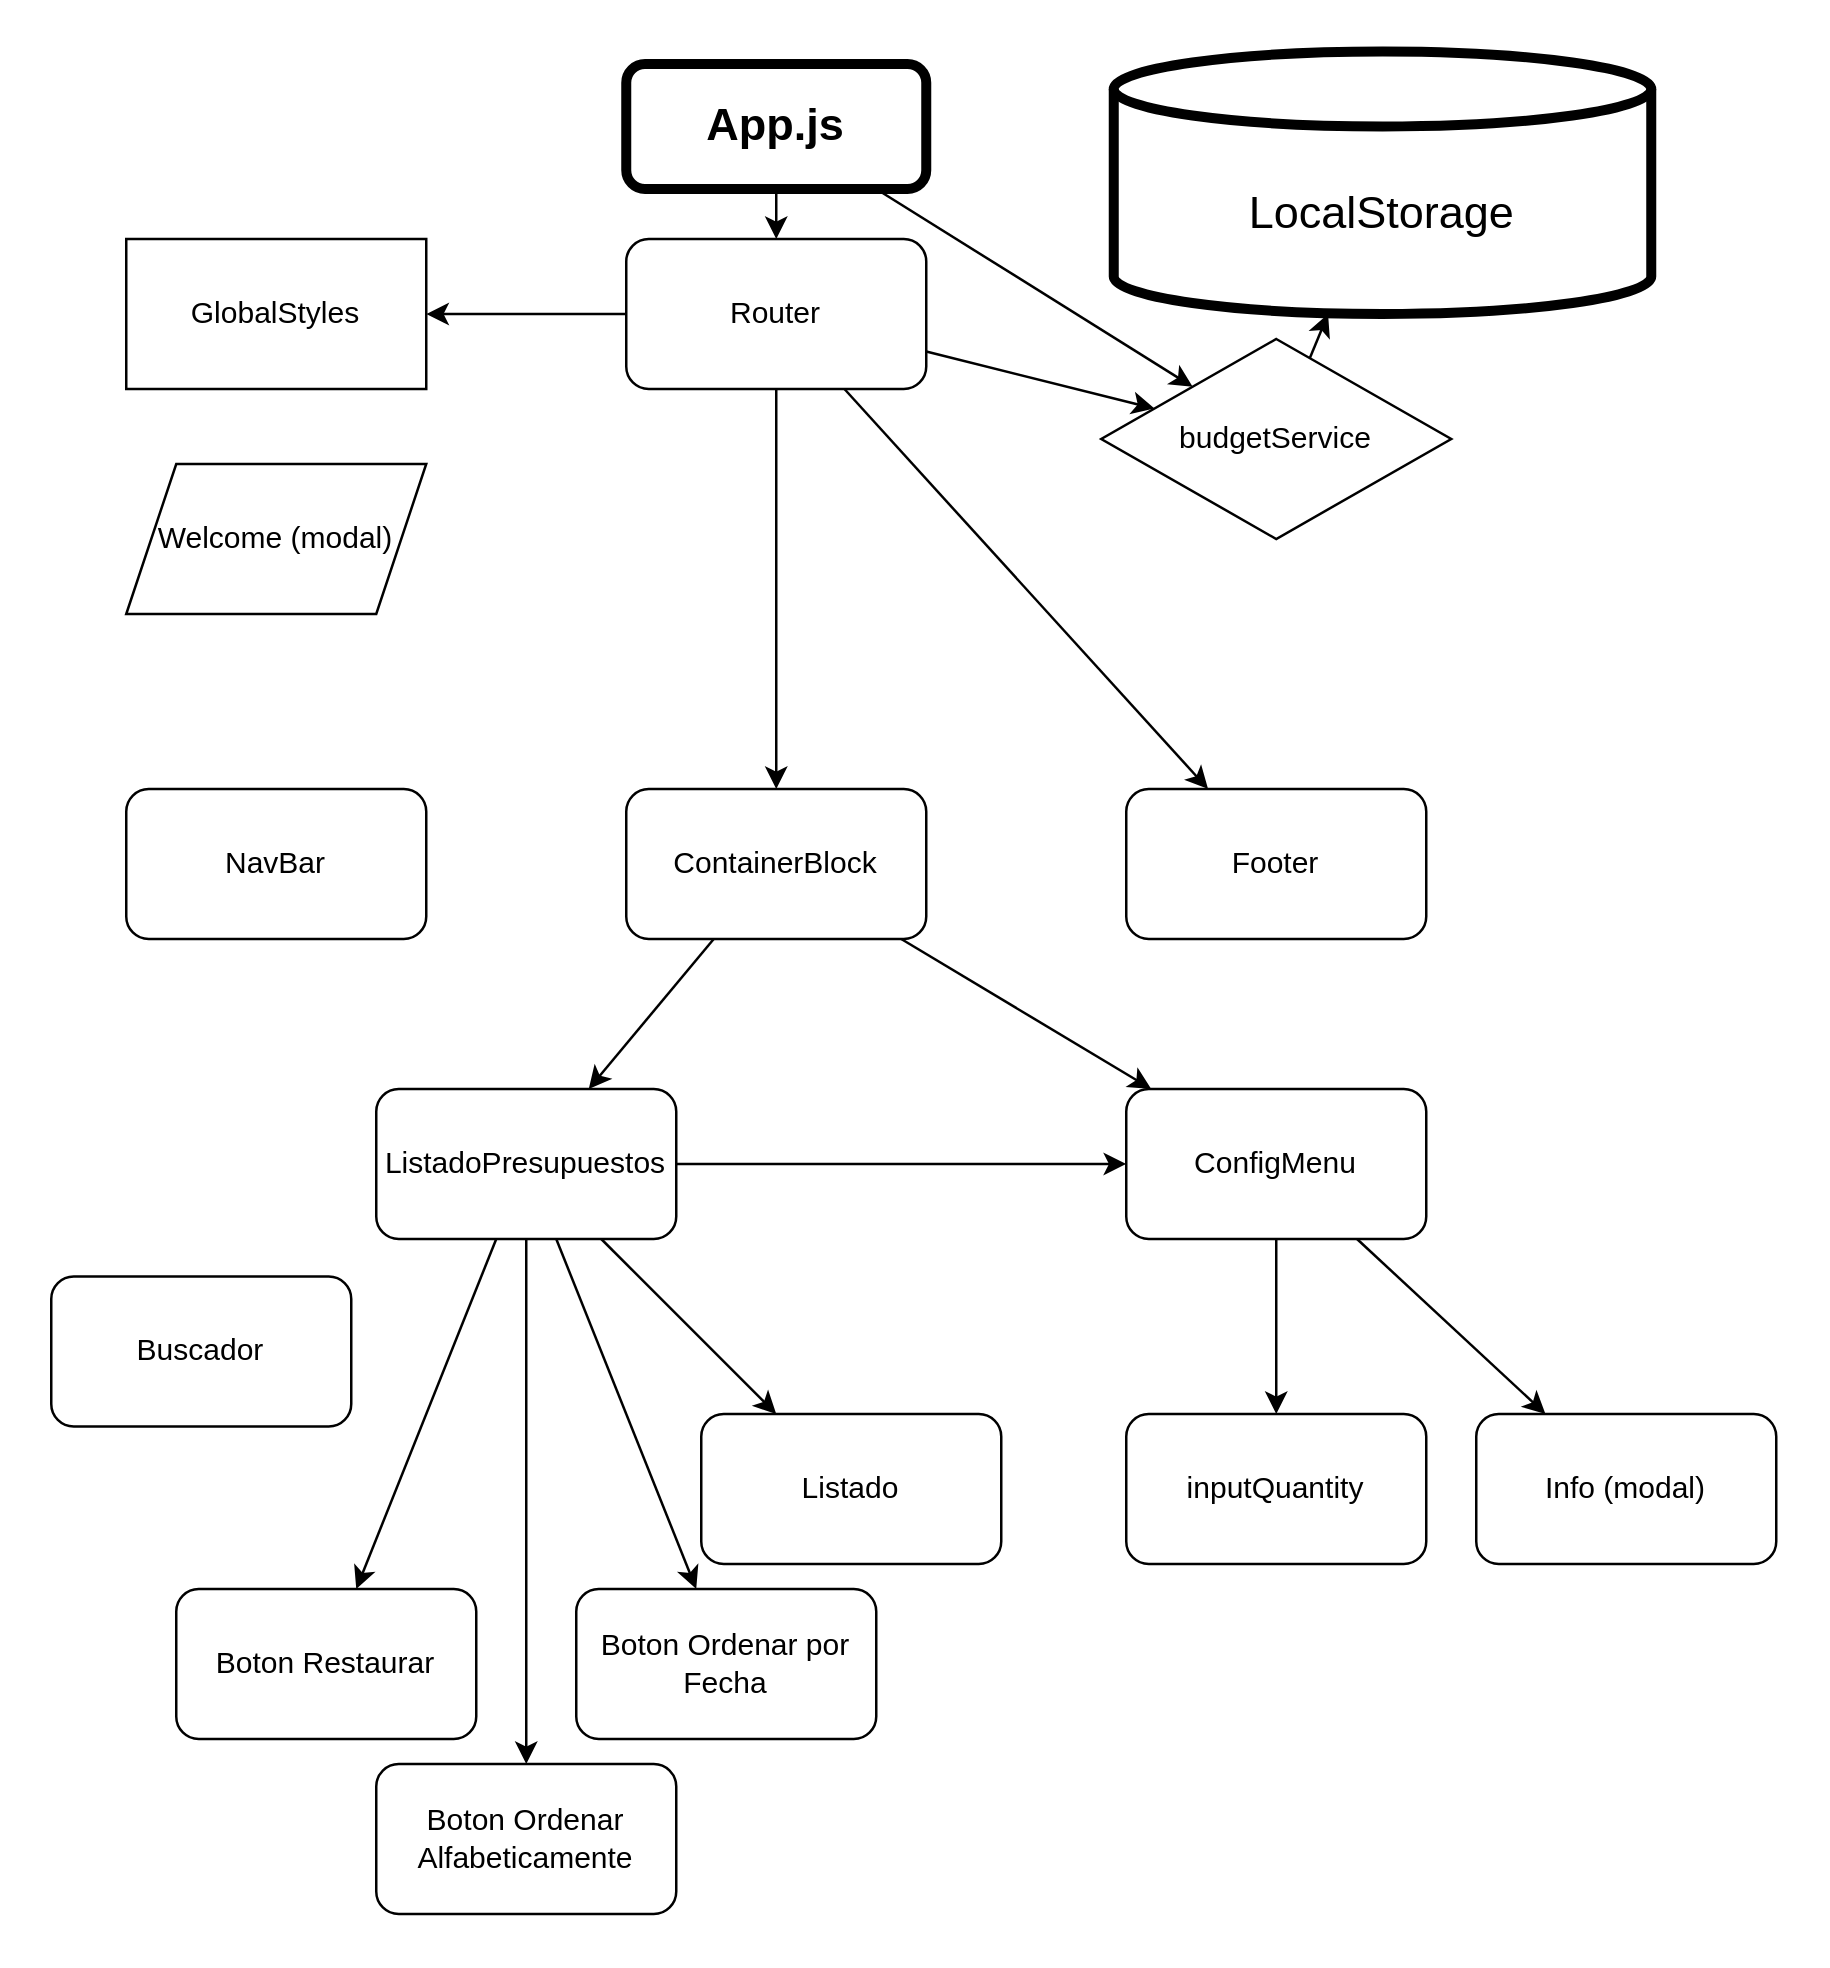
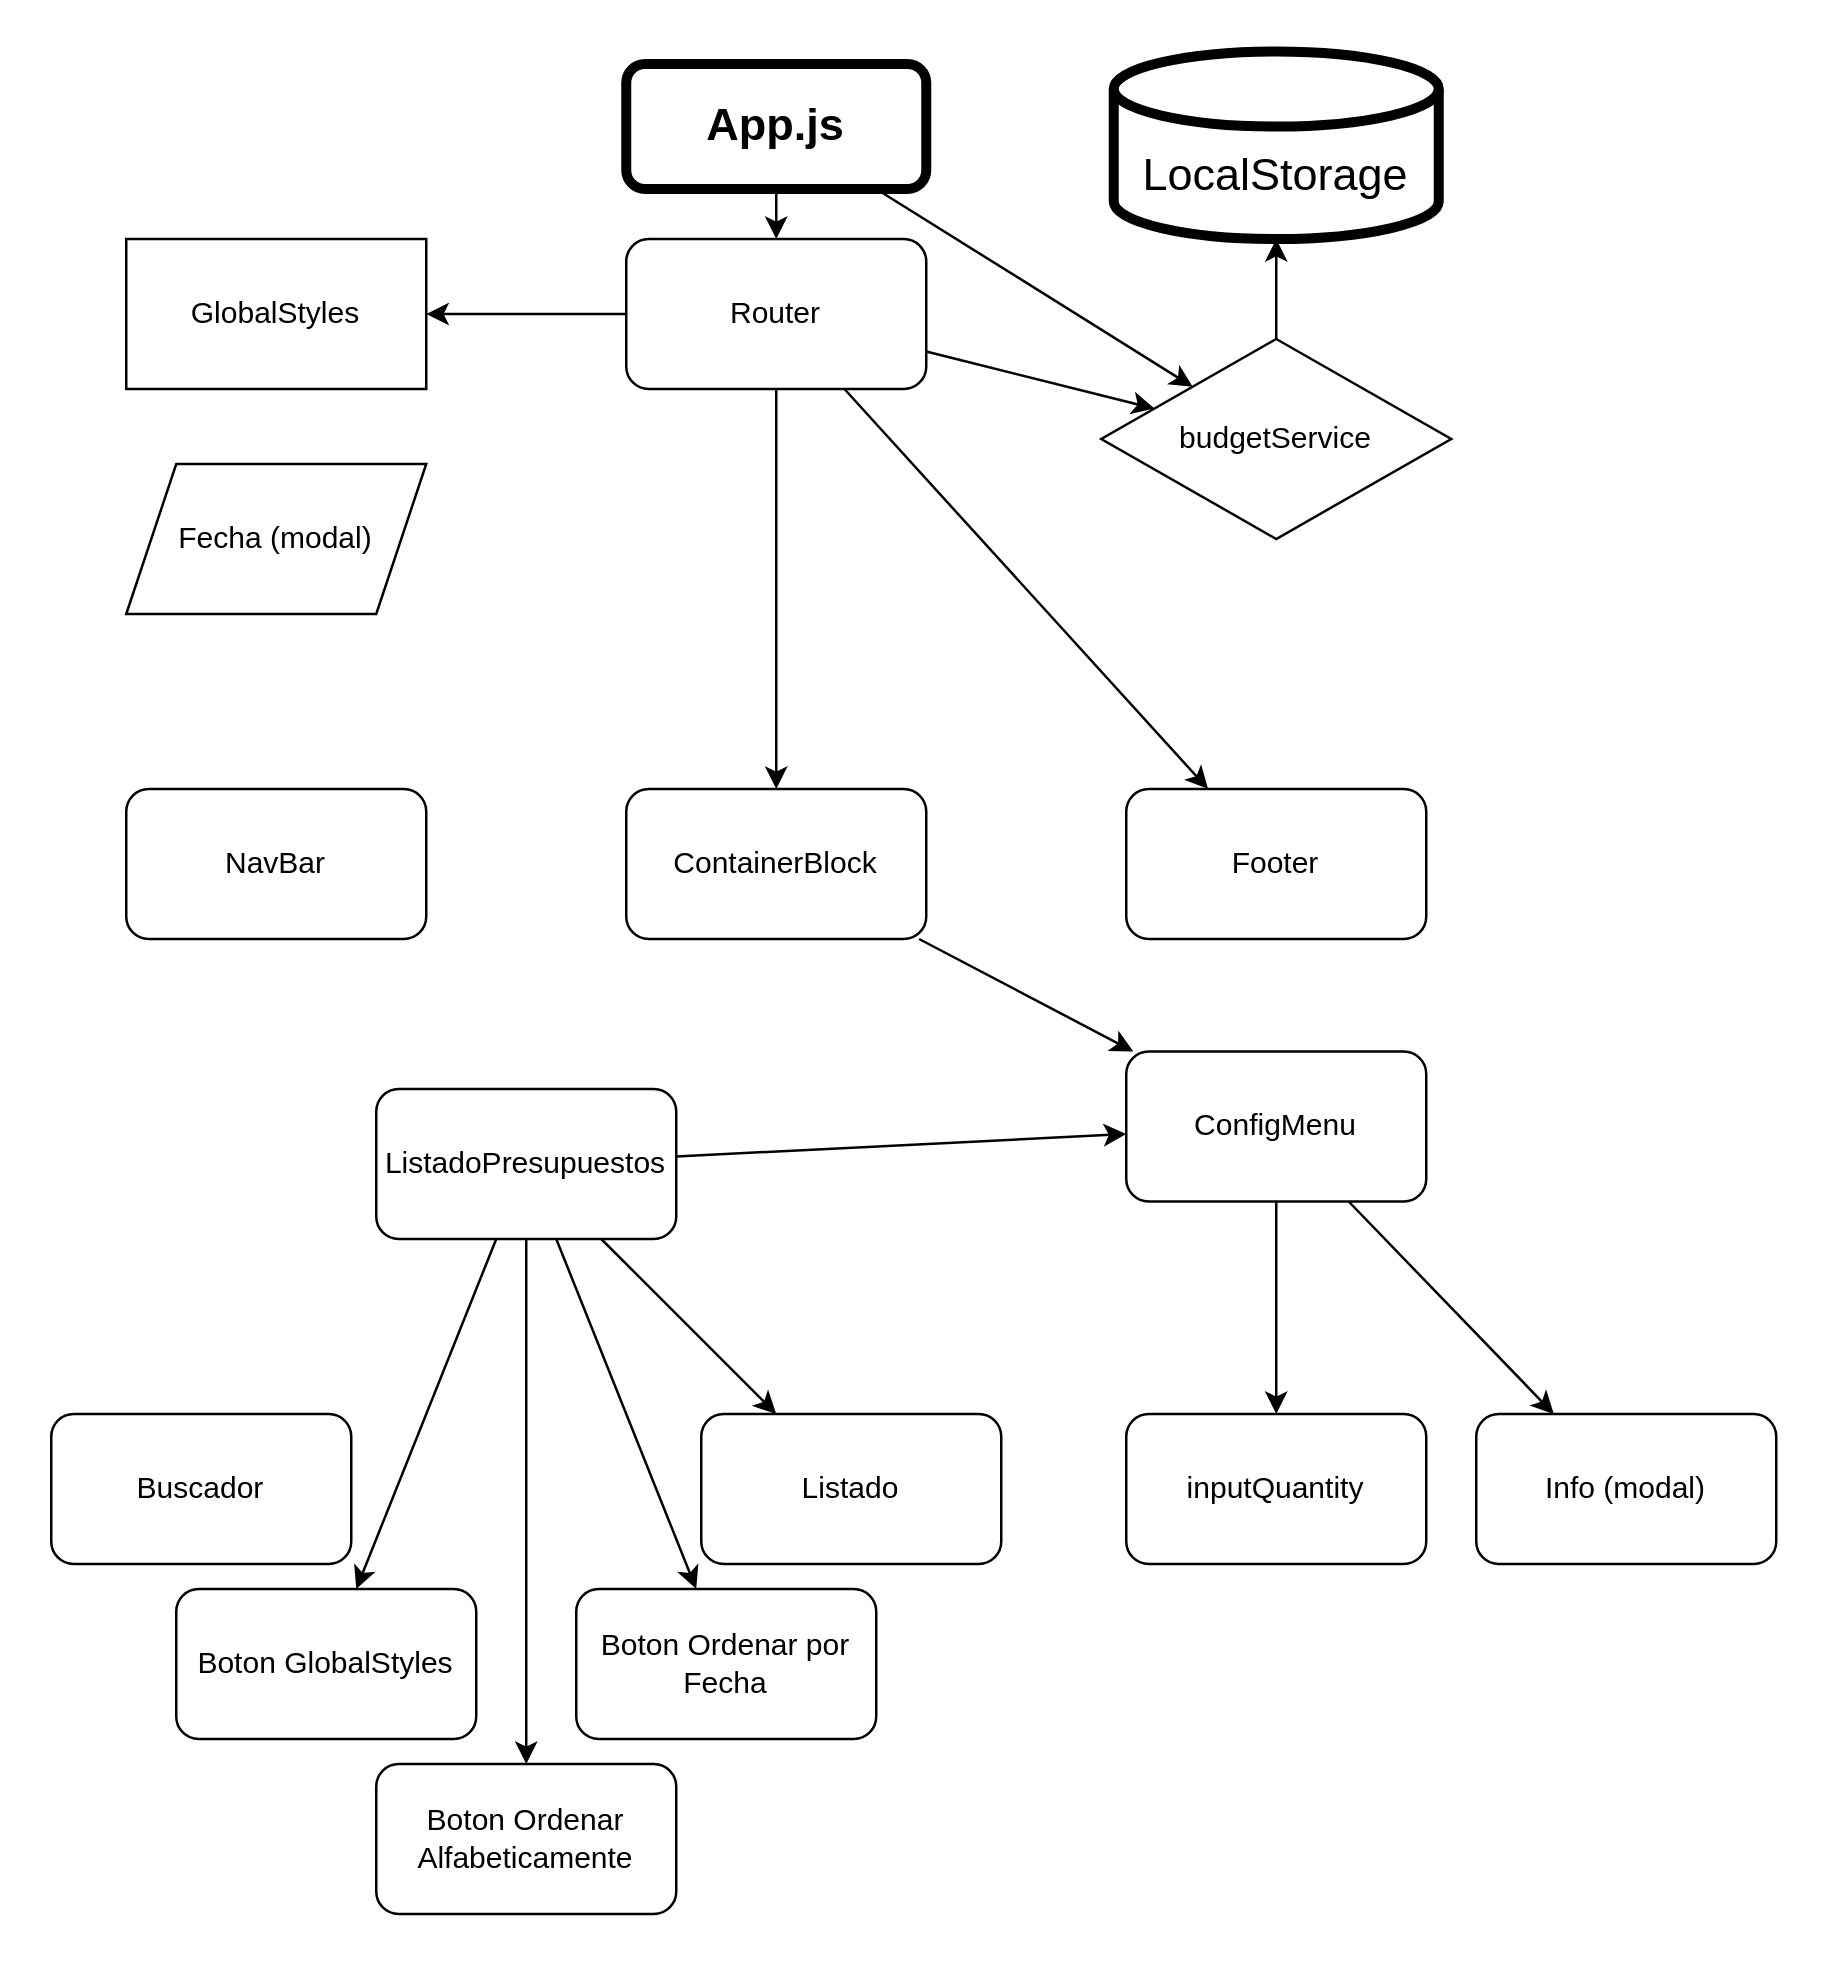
- <mxCell id="23" value="LocalStorage" style="shape=cylinder3;whiteSpace=wrap;html=1;boundedLbl=1;backgroundOutline=1;size=15;rounded=1;shadow=0;glass=0;sketch=0;fontSize=18;strokeWidth=4;gradientColor=none;" parent="1" vertex="1"><mxGeometry x="445" y="20" width="215" height="105" as="geometry" /></mxCell>
+ <mxCell id="23" value="LocalStorage" style="shape=cylinder3;whiteSpace=wrap;html=1;boundedLbl=1;backgroundOutline=1;size=15;rounded=1;shadow=0;glass=0;sketch=0;fontSize=18;strokeWidth=4;gradientColor=none;" parent="1" vertex="1"><mxGeometry x="445" y="20" width="130" height="75" as="geometry" /></mxCell>
- <mxCell id="10" value="Welcome (modal)" style="shape=parallelogram;perimeter=parallelogramPerimeter;whiteSpace=wrap;html=1;fixedSize=1;" parent="1" vertex="1"><mxGeometry x="50" y="185" width="120" height="60" as="geometry" /></mxCell>
+ <mxCell id="10" value="Fecha (modal)" style="shape=parallelogram;perimeter=parallelogramPerimeter;whiteSpace=wrap;html=1;fixedSize=1;" parent="1" vertex="1"><mxGeometry x="50" y="185" width="120" height="60" as="geometry" /></mxCell>
- <mxCell id="6" value="" style="edgeStyle=none;html=1;" parent="1" source="8" target="17" edge="1"><mxGeometry relative="1" as="geometry" /></mxCell>
- <mxCell id="20" value="ConfigMenu" style="whiteSpace=wrap;html=1;rounded=1;" parent="1" vertex="1"><mxGeometry x="450" y="435" width="120" height="60" as="geometry" /></mxCell>
+ <mxCell id="20" value="ConfigMenu" style="whiteSpace=wrap;html=1;rounded=1;" parent="1" vertex="1"><mxGeometry x="450" y="420" width="120" height="60" as="geometry" /></mxCell>
- <mxCell id="21" value="Buscador" style="whiteSpace=wrap;html=1;rounded=1;" parent="1" vertex="1"><mxGeometry x="20" y="510" width="120" height="60" as="geometry" /></mxCell>
+ <mxCell id="21" value="Buscador" style="whiteSpace=wrap;html=1;rounded=1;" parent="1" vertex="1"><mxGeometry x="20" y="565" width="120" height="60" as="geometry" /></mxCell>
- <mxCell id="27" value="Boton Restaurar" style="whiteSpace=wrap;html=1;rounded=1;" parent="1" vertex="1"><mxGeometry x="70" y="635" width="120" height="60" as="geometry" /></mxCell>
+ <mxCell id="27" value="Boton GlobalStyles" style="whiteSpace=wrap;html=1;rounded=1;" parent="1" vertex="1"><mxGeometry x="70" y="635" width="120" height="60" as="geometry" /></mxCell>
